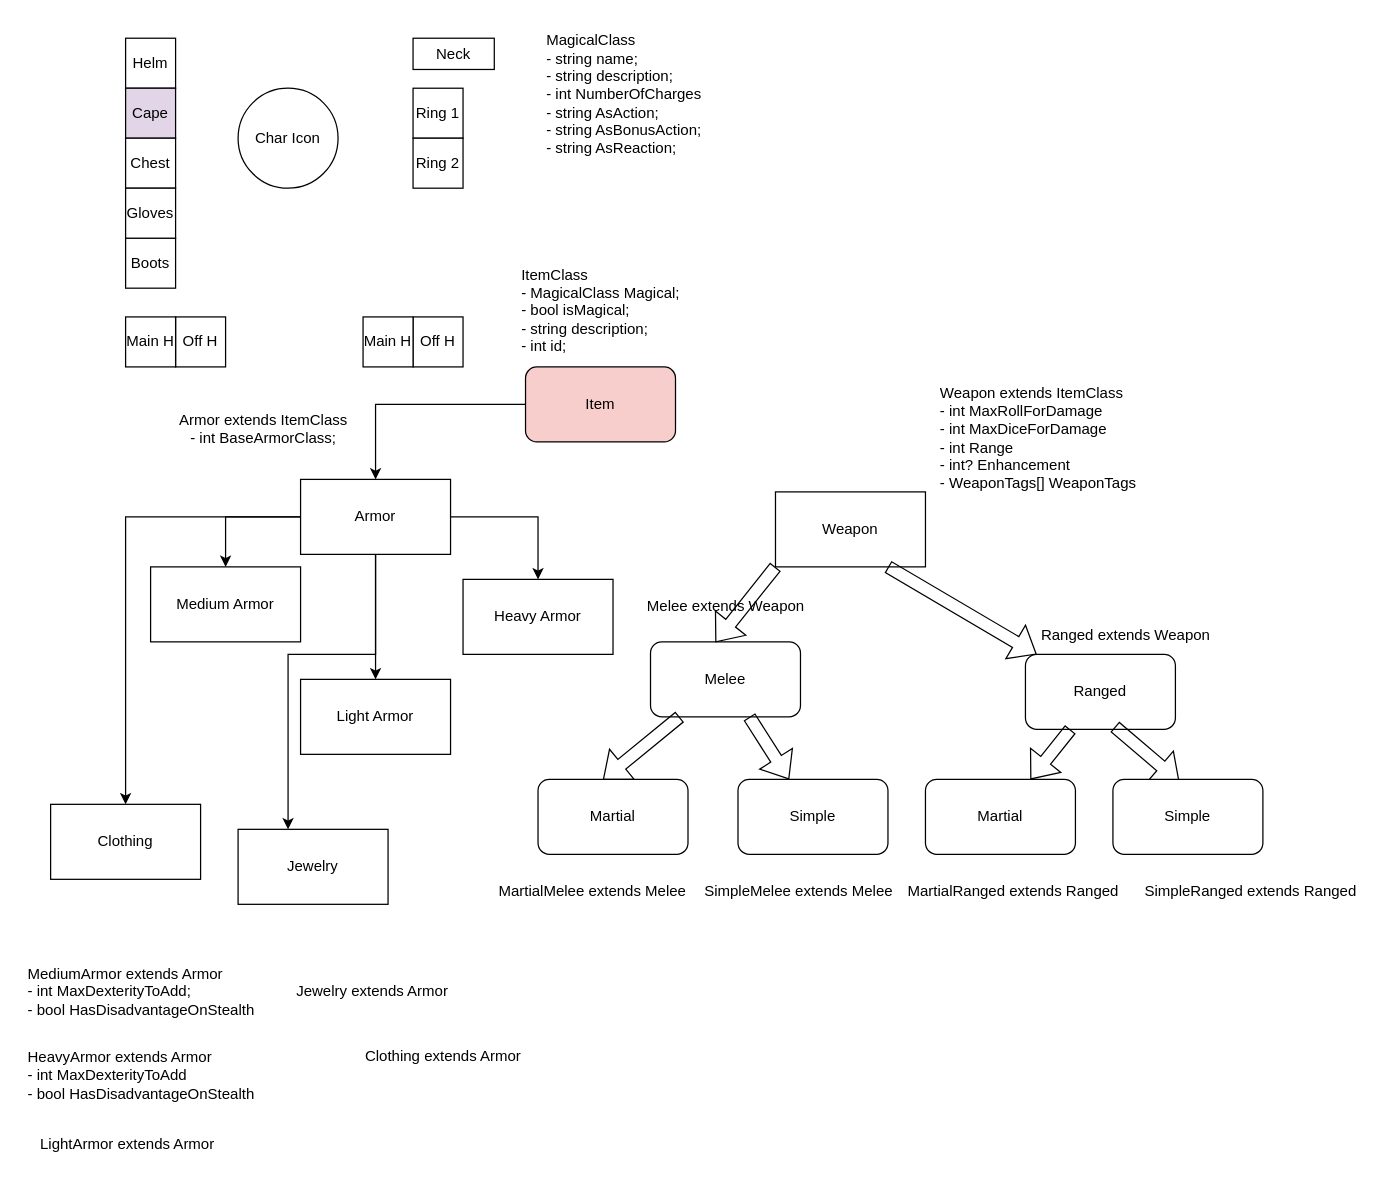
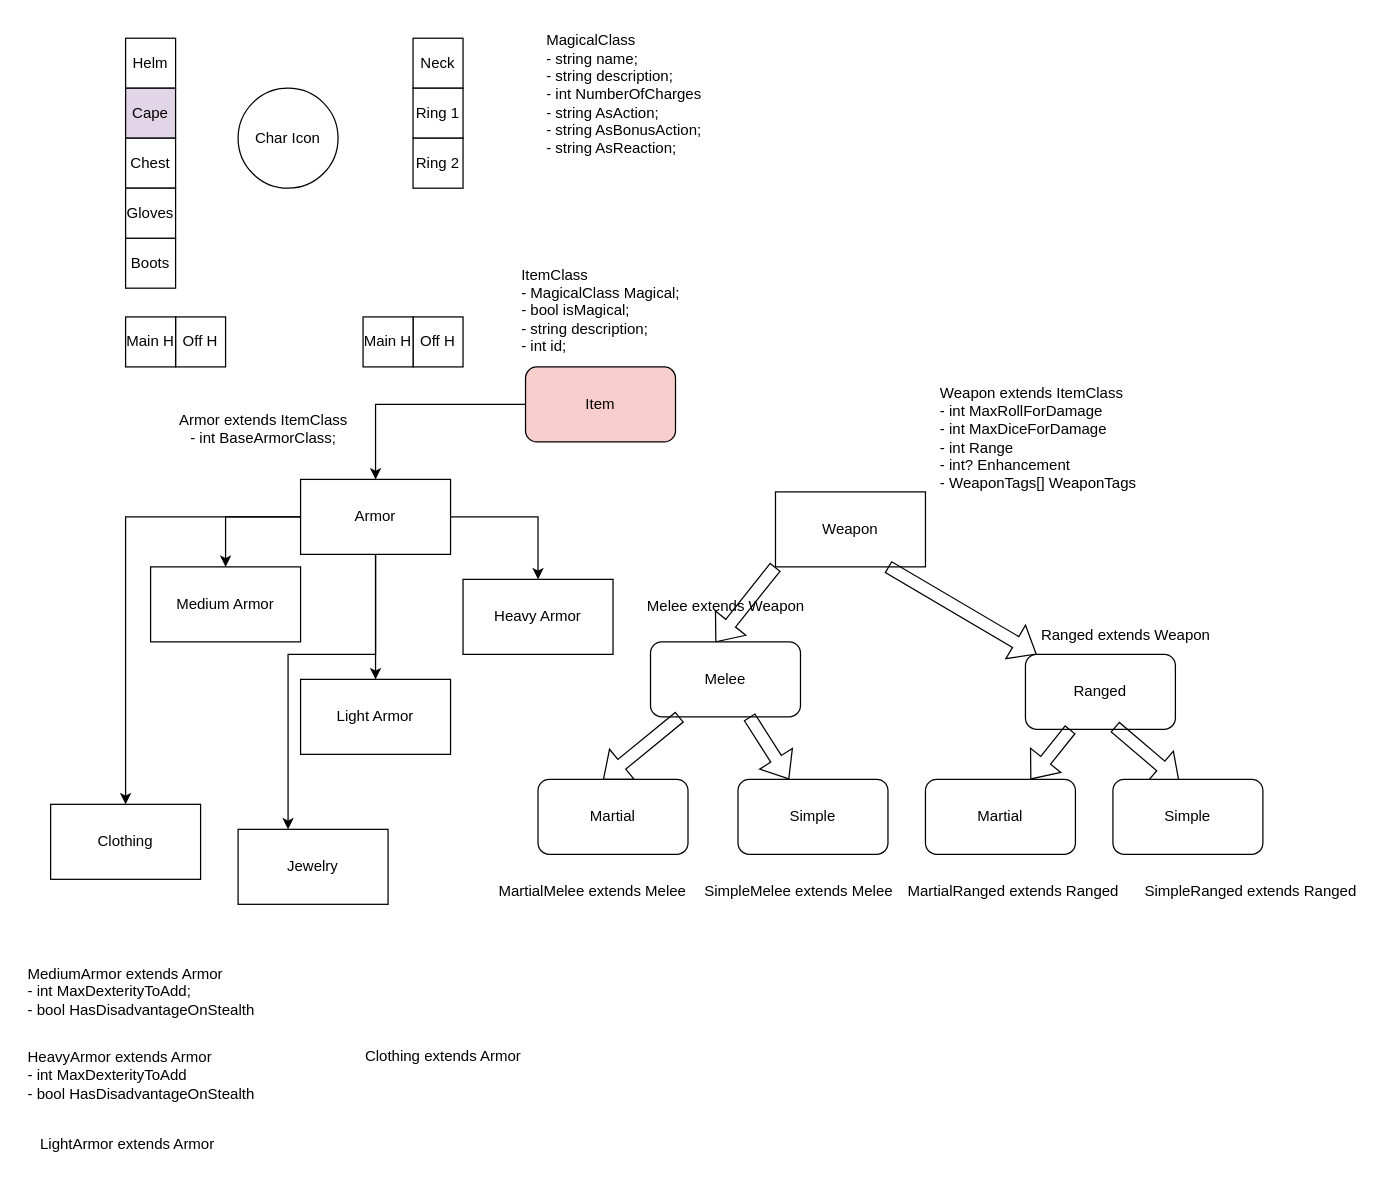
- <mxCell id="7" value="Neck" style="whiteSpace=wrap;html=1;aspect=fixed;" vertex="1" parent="1"><mxGeometry x="330" y="30" width="65" height="25" as="geometry" /></mxCell>
+ <mxCell id="7" value="Neck" style="whiteSpace=wrap;html=1;aspect=fixed;" vertex="1" parent="1"><mxGeometry x="330" y="30" width="40" height="40" as="geometry" /></mxCell>
- <mxCell id="45" value="Jewelry extends Armor" style="text;html=1;align=left;verticalAlign=middle;resizable=0;points=[];autosize=1;strokeColor=none;fillColor=none;" vertex="1" parent="1"><mxGeometry x="235" y="778" width="140" height="30" as="geometry" /></mxCell>
